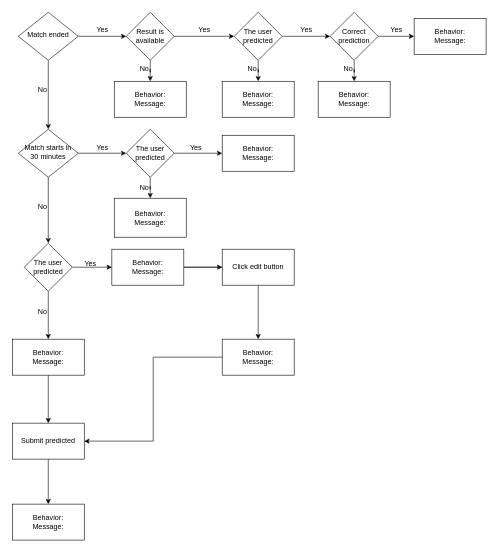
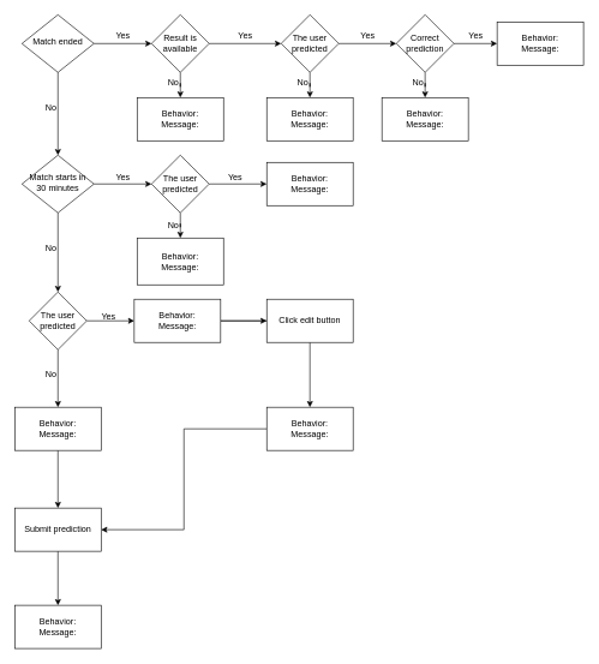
- <mxCell id="48" value="Submit predicted" style="whiteSpace=wrap;html=1;" vertex="1" parent="1"><mxGeometry x="20" y="705" width="120" height="60" as="geometry" /></mxCell>
+ <mxCell id="48" value="Submit prediction" style="whiteSpace=wrap;html=1;" vertex="1" parent="1"><mxGeometry x="20" y="705" width="120" height="60" as="geometry" /></mxCell>
